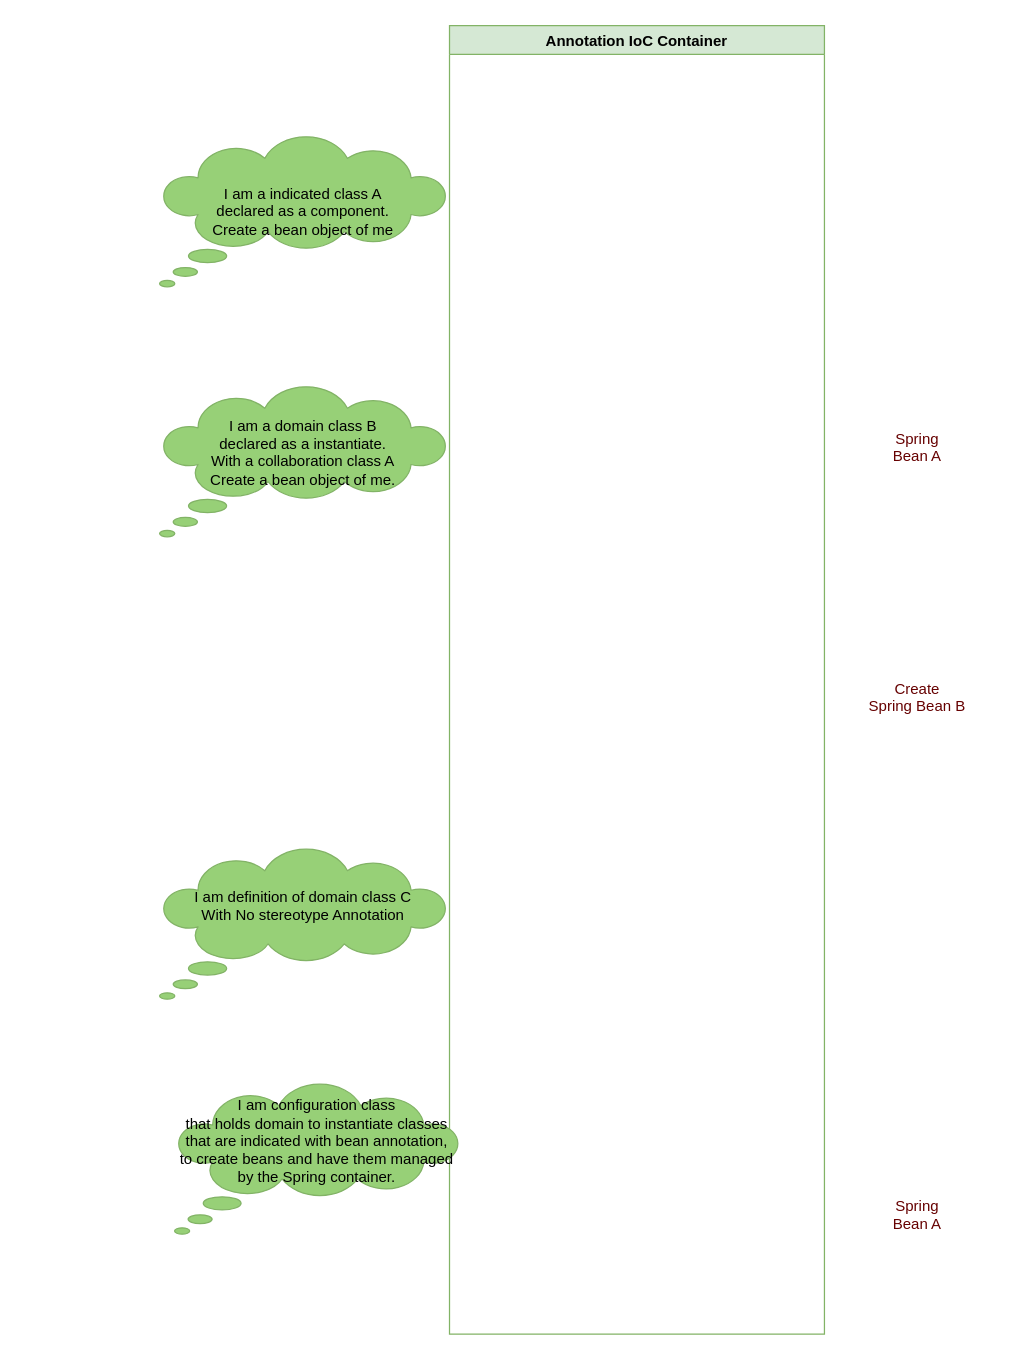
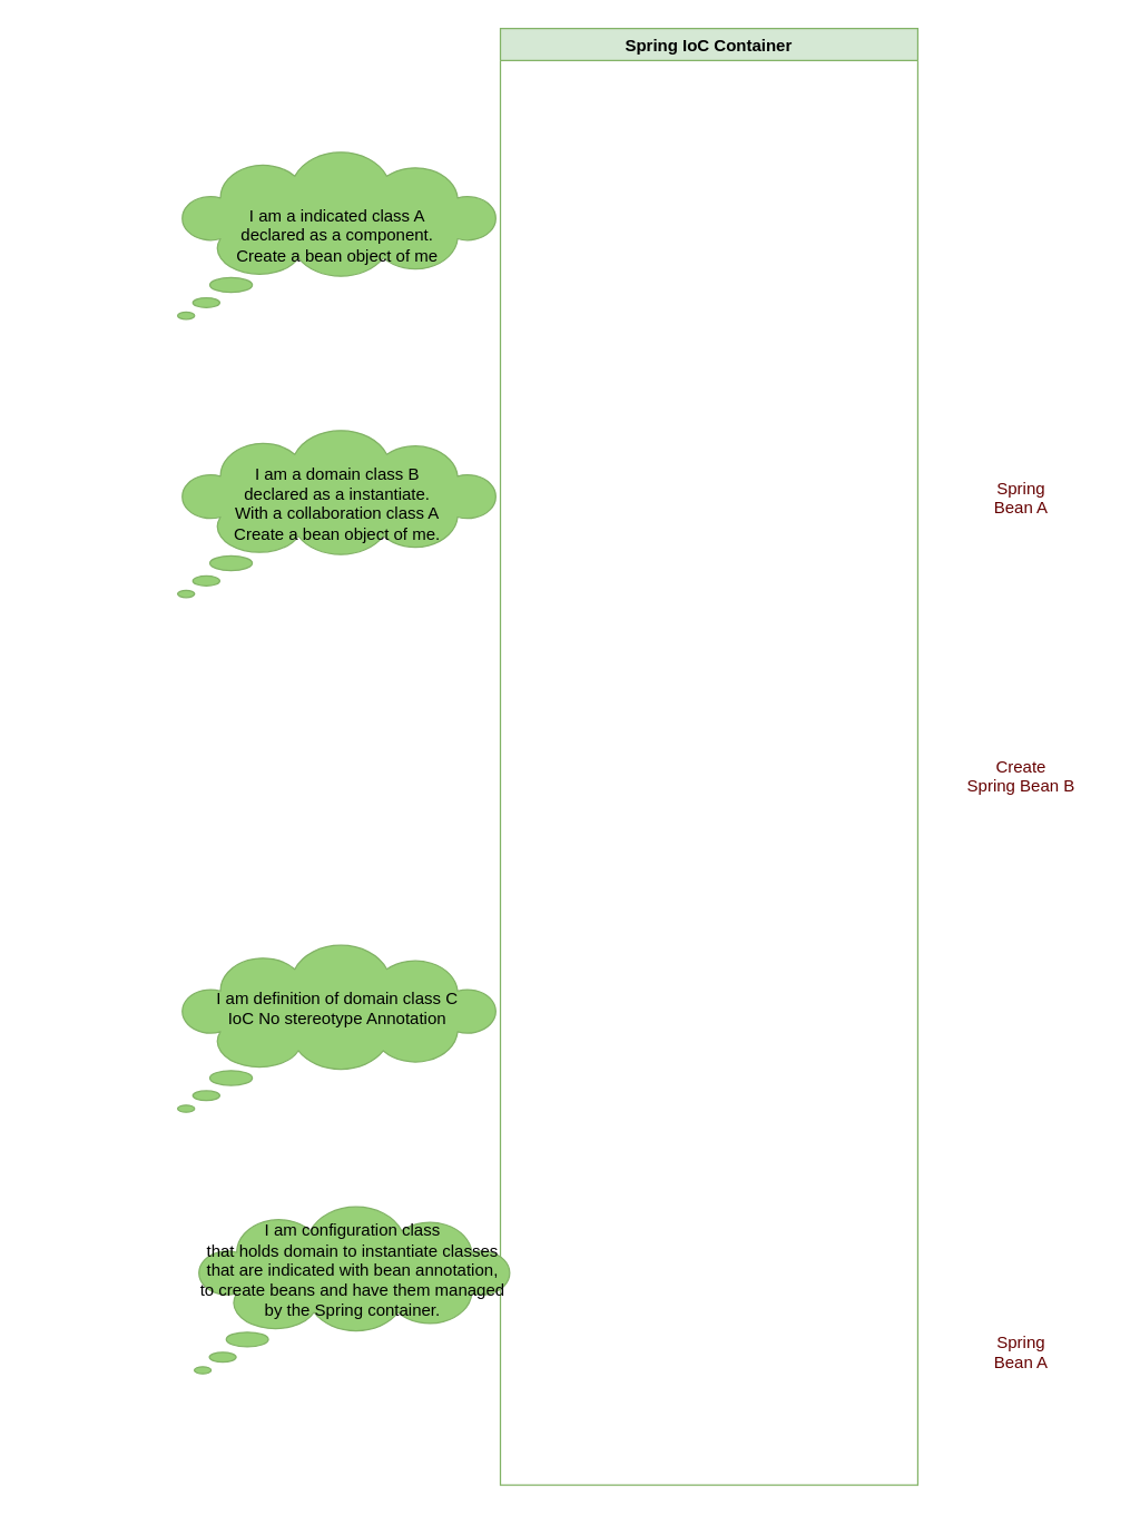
- <mxCell id="2" value="Annotation IoC Container" style="swimlane;fillColor=#d5e8d4;strokeColor=#82b366;" vertex="1" parent="1"><mxGeometry x="359" y="20" width="300" height="1047" as="geometry" /></mxCell>
+ <mxCell id="2" value="Spring IoC Container" style="swimlane;fillColor=#d5e8d4;strokeColor=#82b366;" vertex="1" parent="1"><mxGeometry x="359" y="20" width="300" height="1047" as="geometry" /></mxCell>
- <mxCell id="14" value="I am definition of domain class C&lt;br&gt;With No stereotype Annotation&lt;br&gt;&lt;br&gt;&amp;nbsp;&amp;nbsp;&lt;br&gt;" style="whiteSpace=wrap;html=1;shape=mxgraph.basic.cloud_callout;fillColor=#97D077;strokeColor=#82b366;" vertex="1" parent="1"><mxGeometry x="127" y="679" width="230" height="120" as="geometry" /></mxCell>
+ <mxCell id="14" value="I am definition of domain class C&lt;br&gt;IoC No stereotype Annotation&lt;br&gt;&lt;br&gt;&amp;nbsp;&amp;nbsp;&lt;br&gt;" style="whiteSpace=wrap;html=1;shape=mxgraph.basic.cloud_callout;fillColor=#97D077;strokeColor=#82b366;" vertex="1" parent="1"><mxGeometry x="127" y="679" width="230" height="120" as="geometry" /></mxCell>
